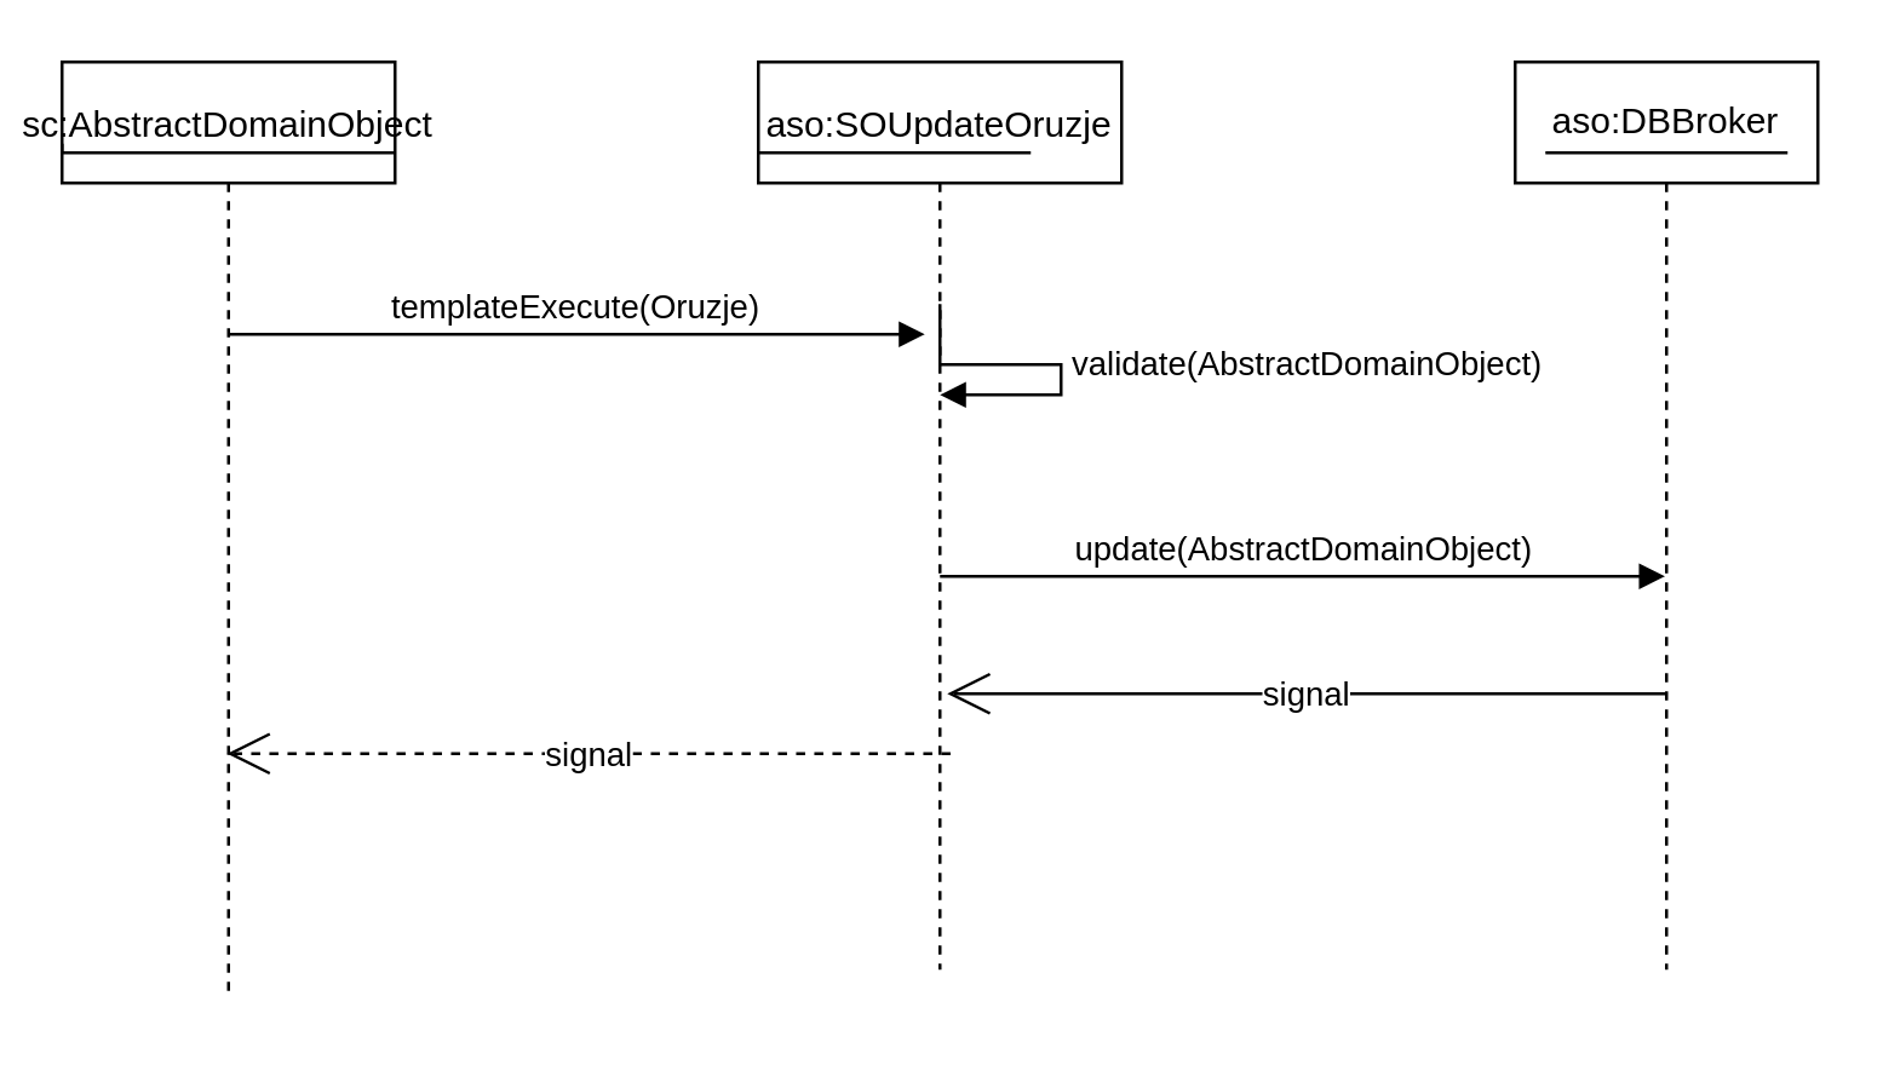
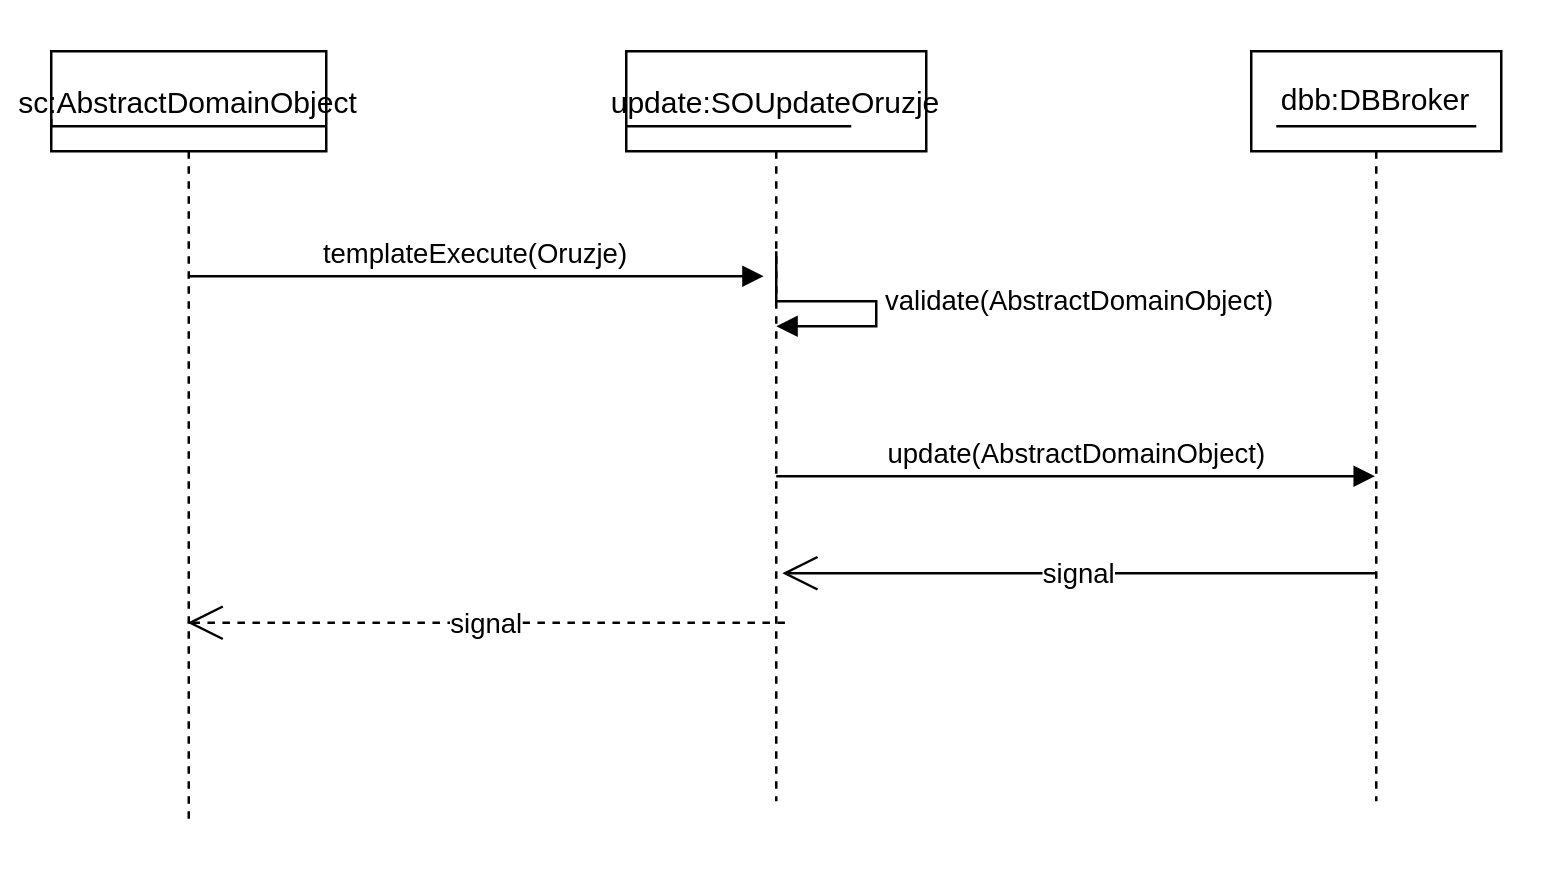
- <mxCell id="7" value="aso:DBBroker" style="shape=umlLifeline;perimeter=lifelinePerimeter;whiteSpace=wrap;html=1;container=1;collapsible=0;recursiveResize=0;outlineConnect=0;" parent="1" vertex="1"><mxGeometry x="500" y="20" width="100" height="300" as="geometry" /></mxCell>
+ <mxCell id="7" value="dbb:DBBroker" style="shape=umlLifeline;perimeter=lifelinePerimeter;whiteSpace=wrap;html=1;container=1;collapsible=0;recursiveResize=0;outlineConnect=0;" parent="1" vertex="1"><mxGeometry x="500" y="20" width="100" height="300" as="geometry" /></mxCell>
- <mxCell id="3" value="aso:SOUpdateOruzje" style="shape=umlLifeline;perimeter=lifelinePerimeter;container=1;collapsible=0;recursiveResize=0;rounded=0;shadow=0;strokeWidth=1;" parent="1" vertex="1"><mxGeometry x="250" y="20" width="120" height="300" as="geometry" /></mxCell>
+ <mxCell id="3" value="update:SOUpdateOruzje" style="shape=umlLifeline;perimeter=lifelinePerimeter;container=1;collapsible=0;recursiveResize=0;rounded=0;shadow=0;strokeWidth=1;" parent="1" vertex="1"><mxGeometry x="250" y="20" width="120" height="300" as="geometry" /></mxCell>
